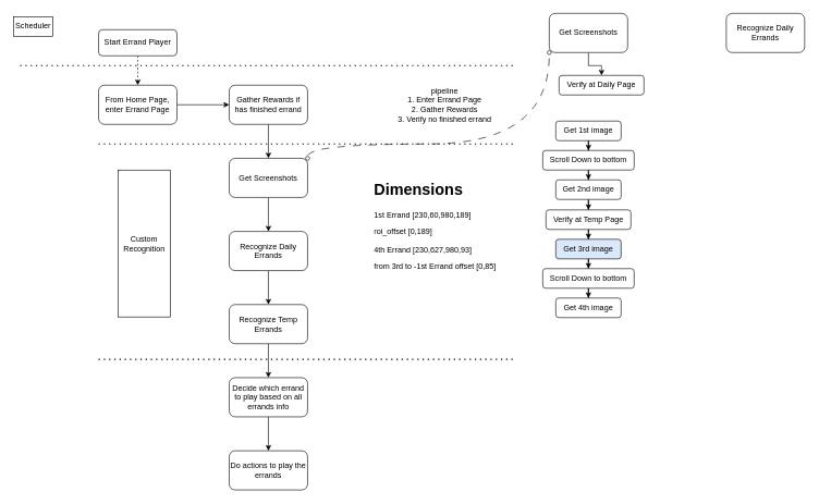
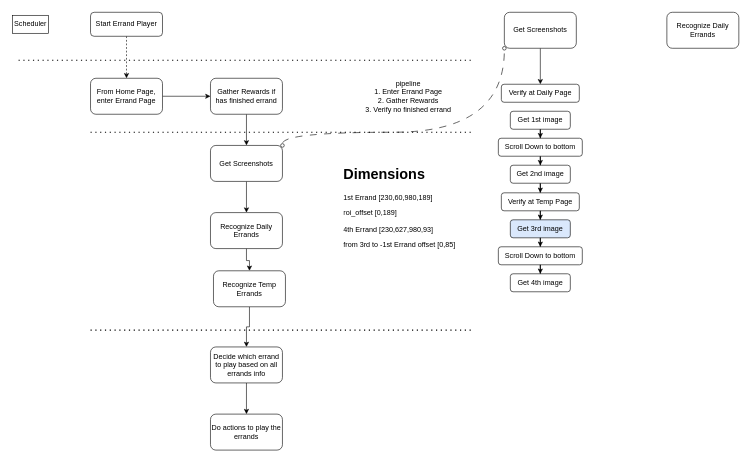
- <mxCell id="3" value="Start Errand Player" style="rounded=1;whiteSpace=wrap;html=1;fontSize=12;glass=0;strokeWidth=1;shadow=0;" parent="1" vertex="1"><mxGeometry x="150" y="45" width="120" height="40" as="geometry" /></mxCell>
+ <mxCell id="3" value="Start Errand Player" style="rounded=1;whiteSpace=wrap;html=1;fontSize=12;glass=0;strokeWidth=1;shadow=0;" parent="1" vertex="1"><mxGeometry x="150" y="20" width="120" height="40" as="geometry" /></mxCell>
- <mxCell id="26" value="Verify at Daily Page" style="whiteSpace=wrap;html=1;rounded=1;glass=0;strokeWidth=1;shadow=0;" vertex="1" parent="1"><mxGeometry x="855" y="115" width="130" height="30" as="geometry" /></mxCell>
+ <mxCell id="26" value="Verify at Daily Page" style="whiteSpace=wrap;html=1;rounded=1;glass=0;strokeWidth=1;shadow=0;" vertex="1" parent="1"><mxGeometry x="835" y="140" width="130" height="30" as="geometry" /></mxCell>
- <mxCell id="41" value="Custom Recognition" style="text;html=1;align=center;verticalAlign=middle;whiteSpace=wrap;rounded=0;strokeColor=default;" vertex="1" parent="1"><mxGeometry x="180" y="260" width="80" height="225" as="geometry" /></mxCell>
- <mxCell id="11" value="Recognize Temp Errands" style="whiteSpace=wrap;html=1;rounded=1;glass=0;strokeWidth=1;shadow=0;" vertex="1" parent="1"><mxGeometry x="350" y="466" width="120" height="60" as="geometry" /></mxCell>
+ <mxCell id="11" value="Recognize Temp Errands" style="whiteSpace=wrap;html=1;rounded=1;glass=0;strokeWidth=1;shadow=0;" vertex="1" parent="1"><mxGeometry x="355" y="451" width="120" height="60" as="geometry" /></mxCell>
